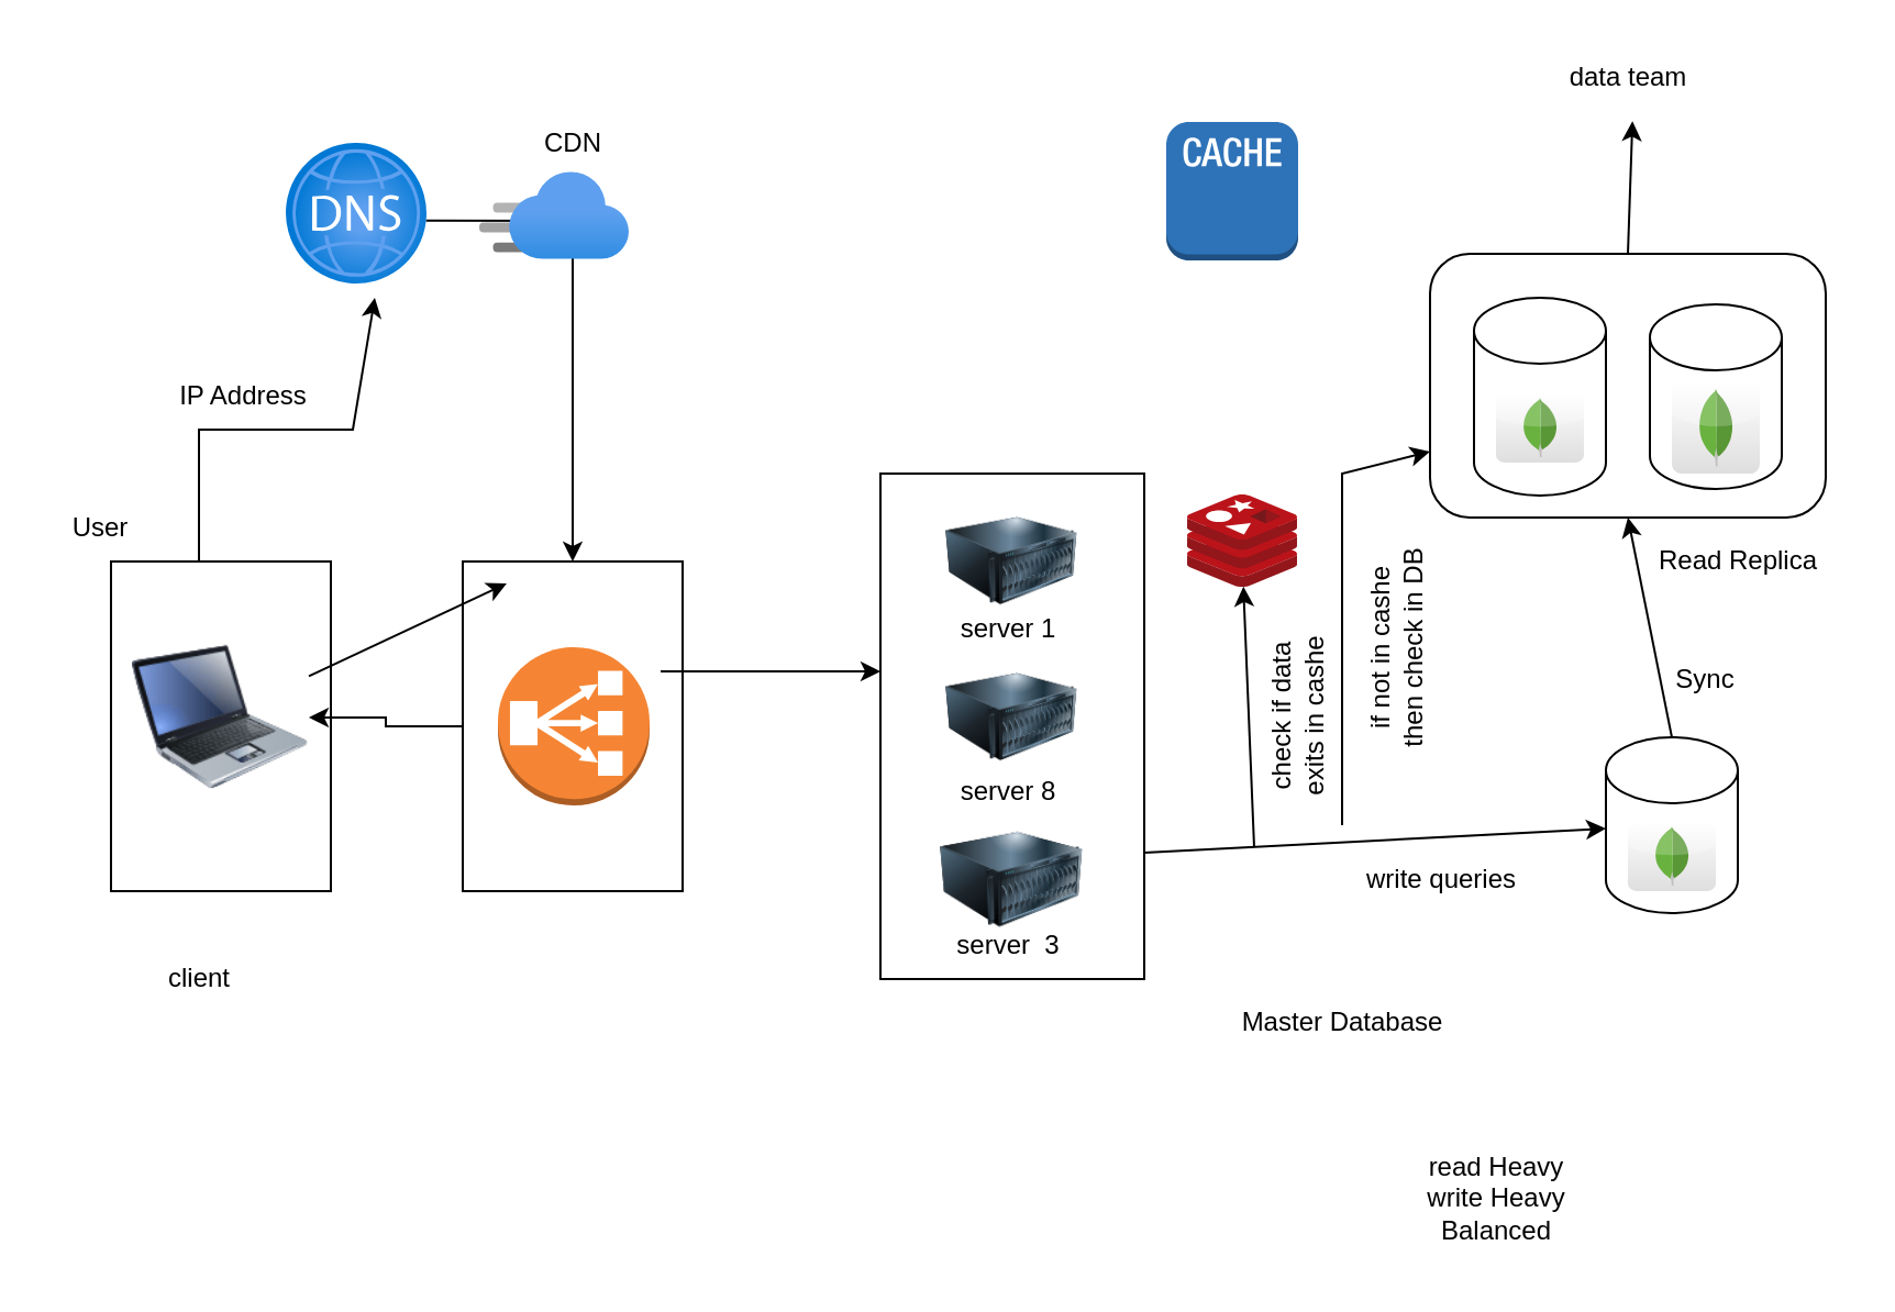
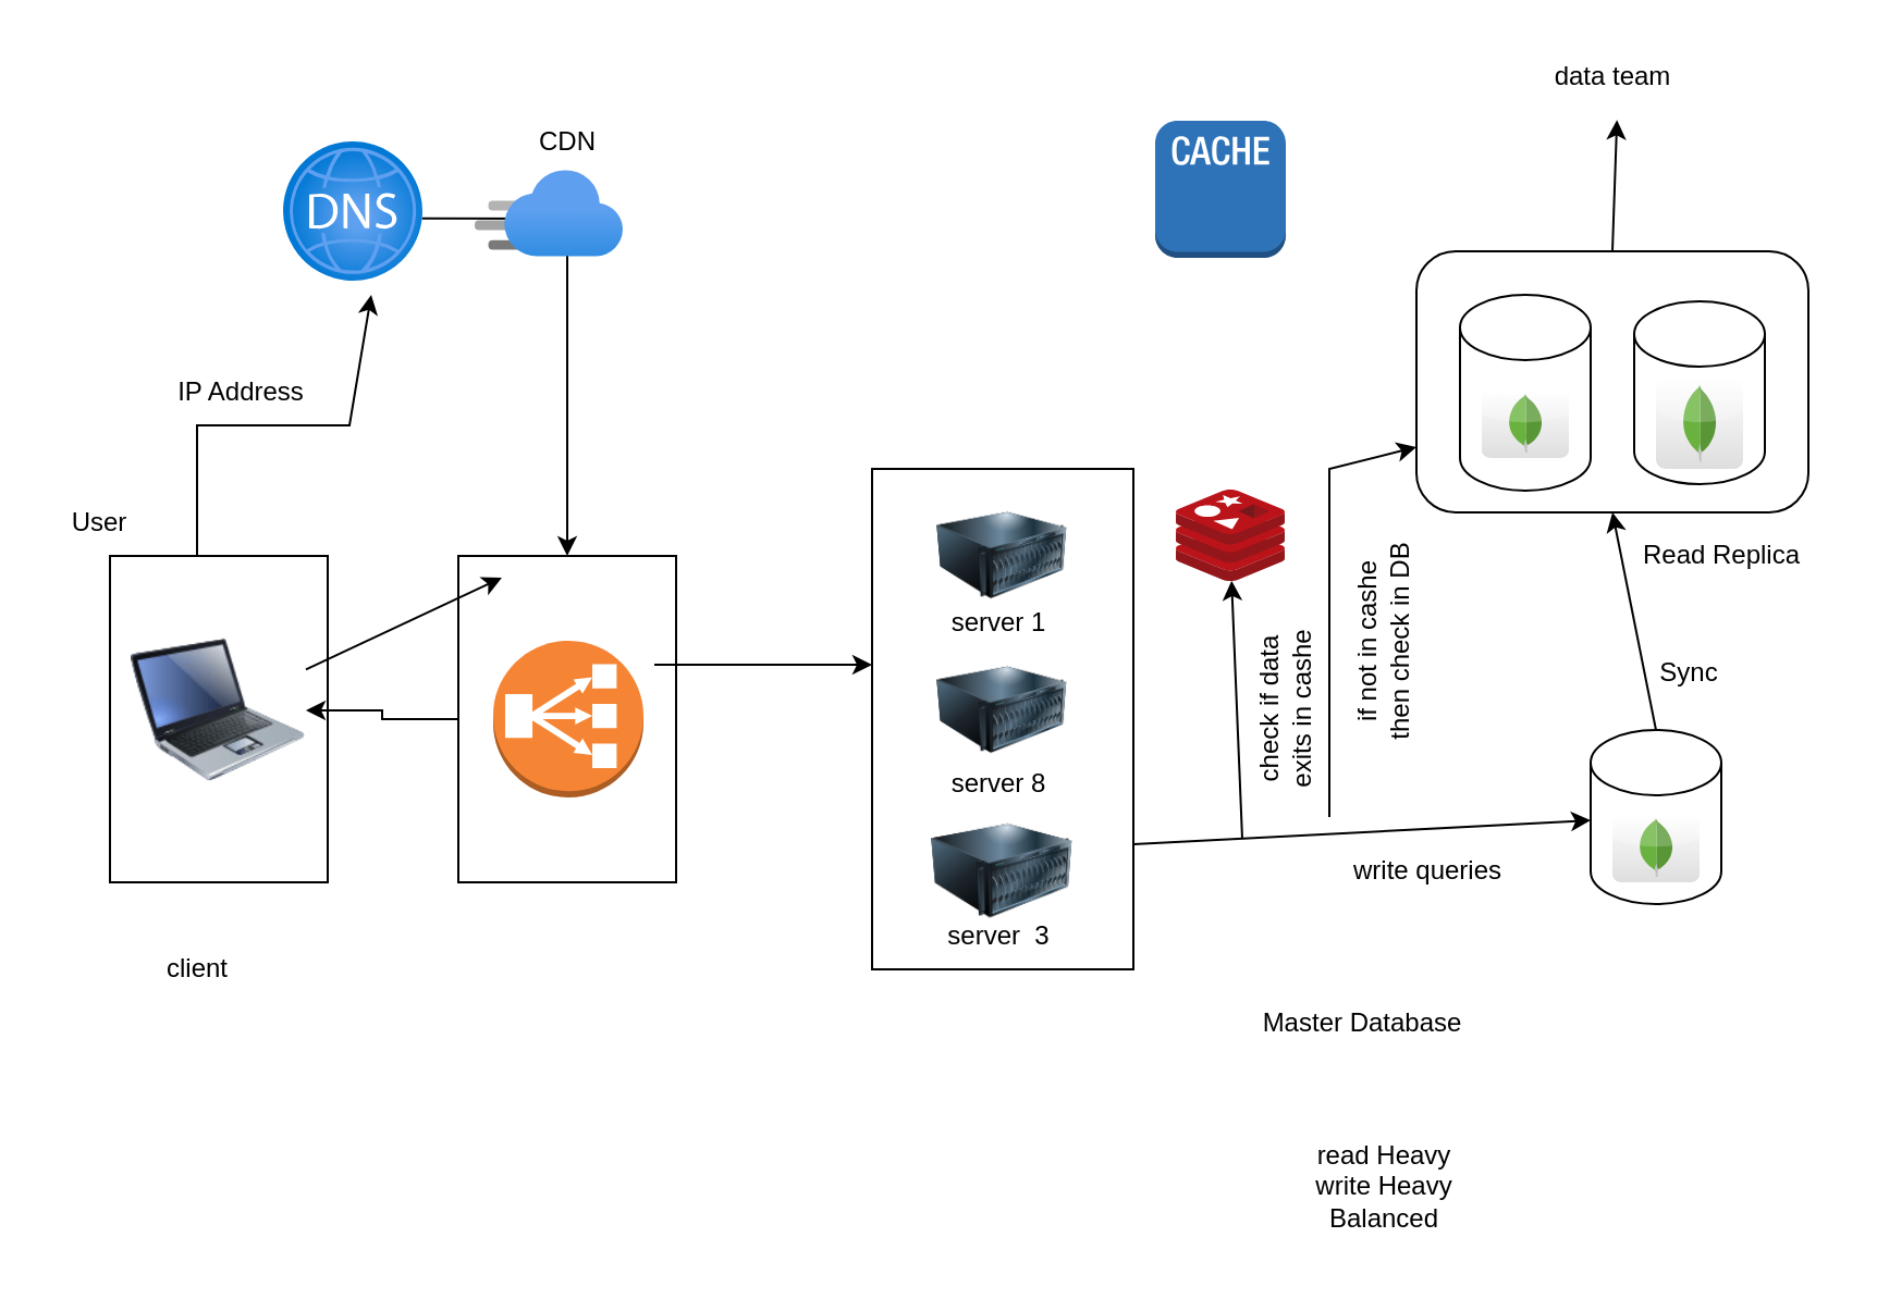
- <mxCell id="37" value="Master Database" style="text;html=1;align=center;verticalAlign=middle;resizable=0;points=[];autosize=1;strokeColor=none;fillColor=none;" vertex="1" parent="1"><mxGeometry x="555" y="450" width="110" height="30" as="geometry" /></mxCell>
+ <mxCell id="37" value="Master Database" style="text;html=1;align=center;verticalAlign=middle;resizable=0;points=[];autosize=1;strokeColor=none;fillColor=none;" vertex="1" parent="1"><mxGeometry x="570" y="455" width="110" height="30" as="geometry" /></mxCell>
- <mxCell id="26" value="read Heavy&lt;br&gt;write Heavy&lt;br&gt;Balanced&lt;br&gt;" style="text;html=1;align=center;verticalAlign=middle;resizable=0;points=[];autosize=1;strokeColor=none;fillColor=none;" vertex="1" parent="1"><mxGeometry x="635" y="515" width="90" height="60" as="geometry" /></mxCell>
+ <mxCell id="26" value="read Heavy&lt;br&gt;write Heavy&lt;br&gt;Balanced&lt;br&gt;" style="text;html=1;align=center;verticalAlign=middle;resizable=0;points=[];autosize=1;strokeColor=none;fillColor=none;" vertex="1" parent="1"><mxGeometry x="590" y="515" width="90" height="60" as="geometry" /></mxCell>
